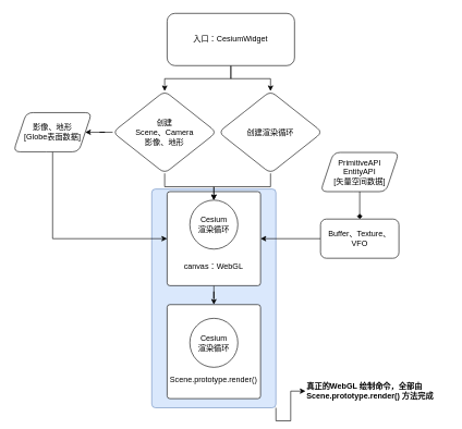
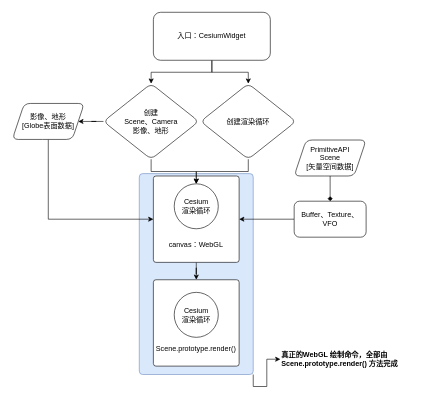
- <mxCell id="14" value="PrimitiveAPI&lt;br&gt;EntityAPI&lt;br&gt;[矢量空间数据]" style="shape=parallelogram;perimeter=parallelogramPerimeter;whiteSpace=wrap;html=1;fixedSize=1;rounded=1;" parent="1" vertex="1"><mxGeometry x="490" y="233" width="120" height="60" as="geometry" /></mxCell>
+ <mxCell id="14" value="PrimitiveAPI&lt;br&gt;Scene&lt;br&gt;[矢量空间数据]" style="shape=parallelogram;perimeter=parallelogramPerimeter;whiteSpace=wrap;html=1;fixedSize=1;rounded=1;" parent="1" vertex="1"><mxGeometry x="490" y="233" width="120" height="60" as="geometry" /></mxCell>
